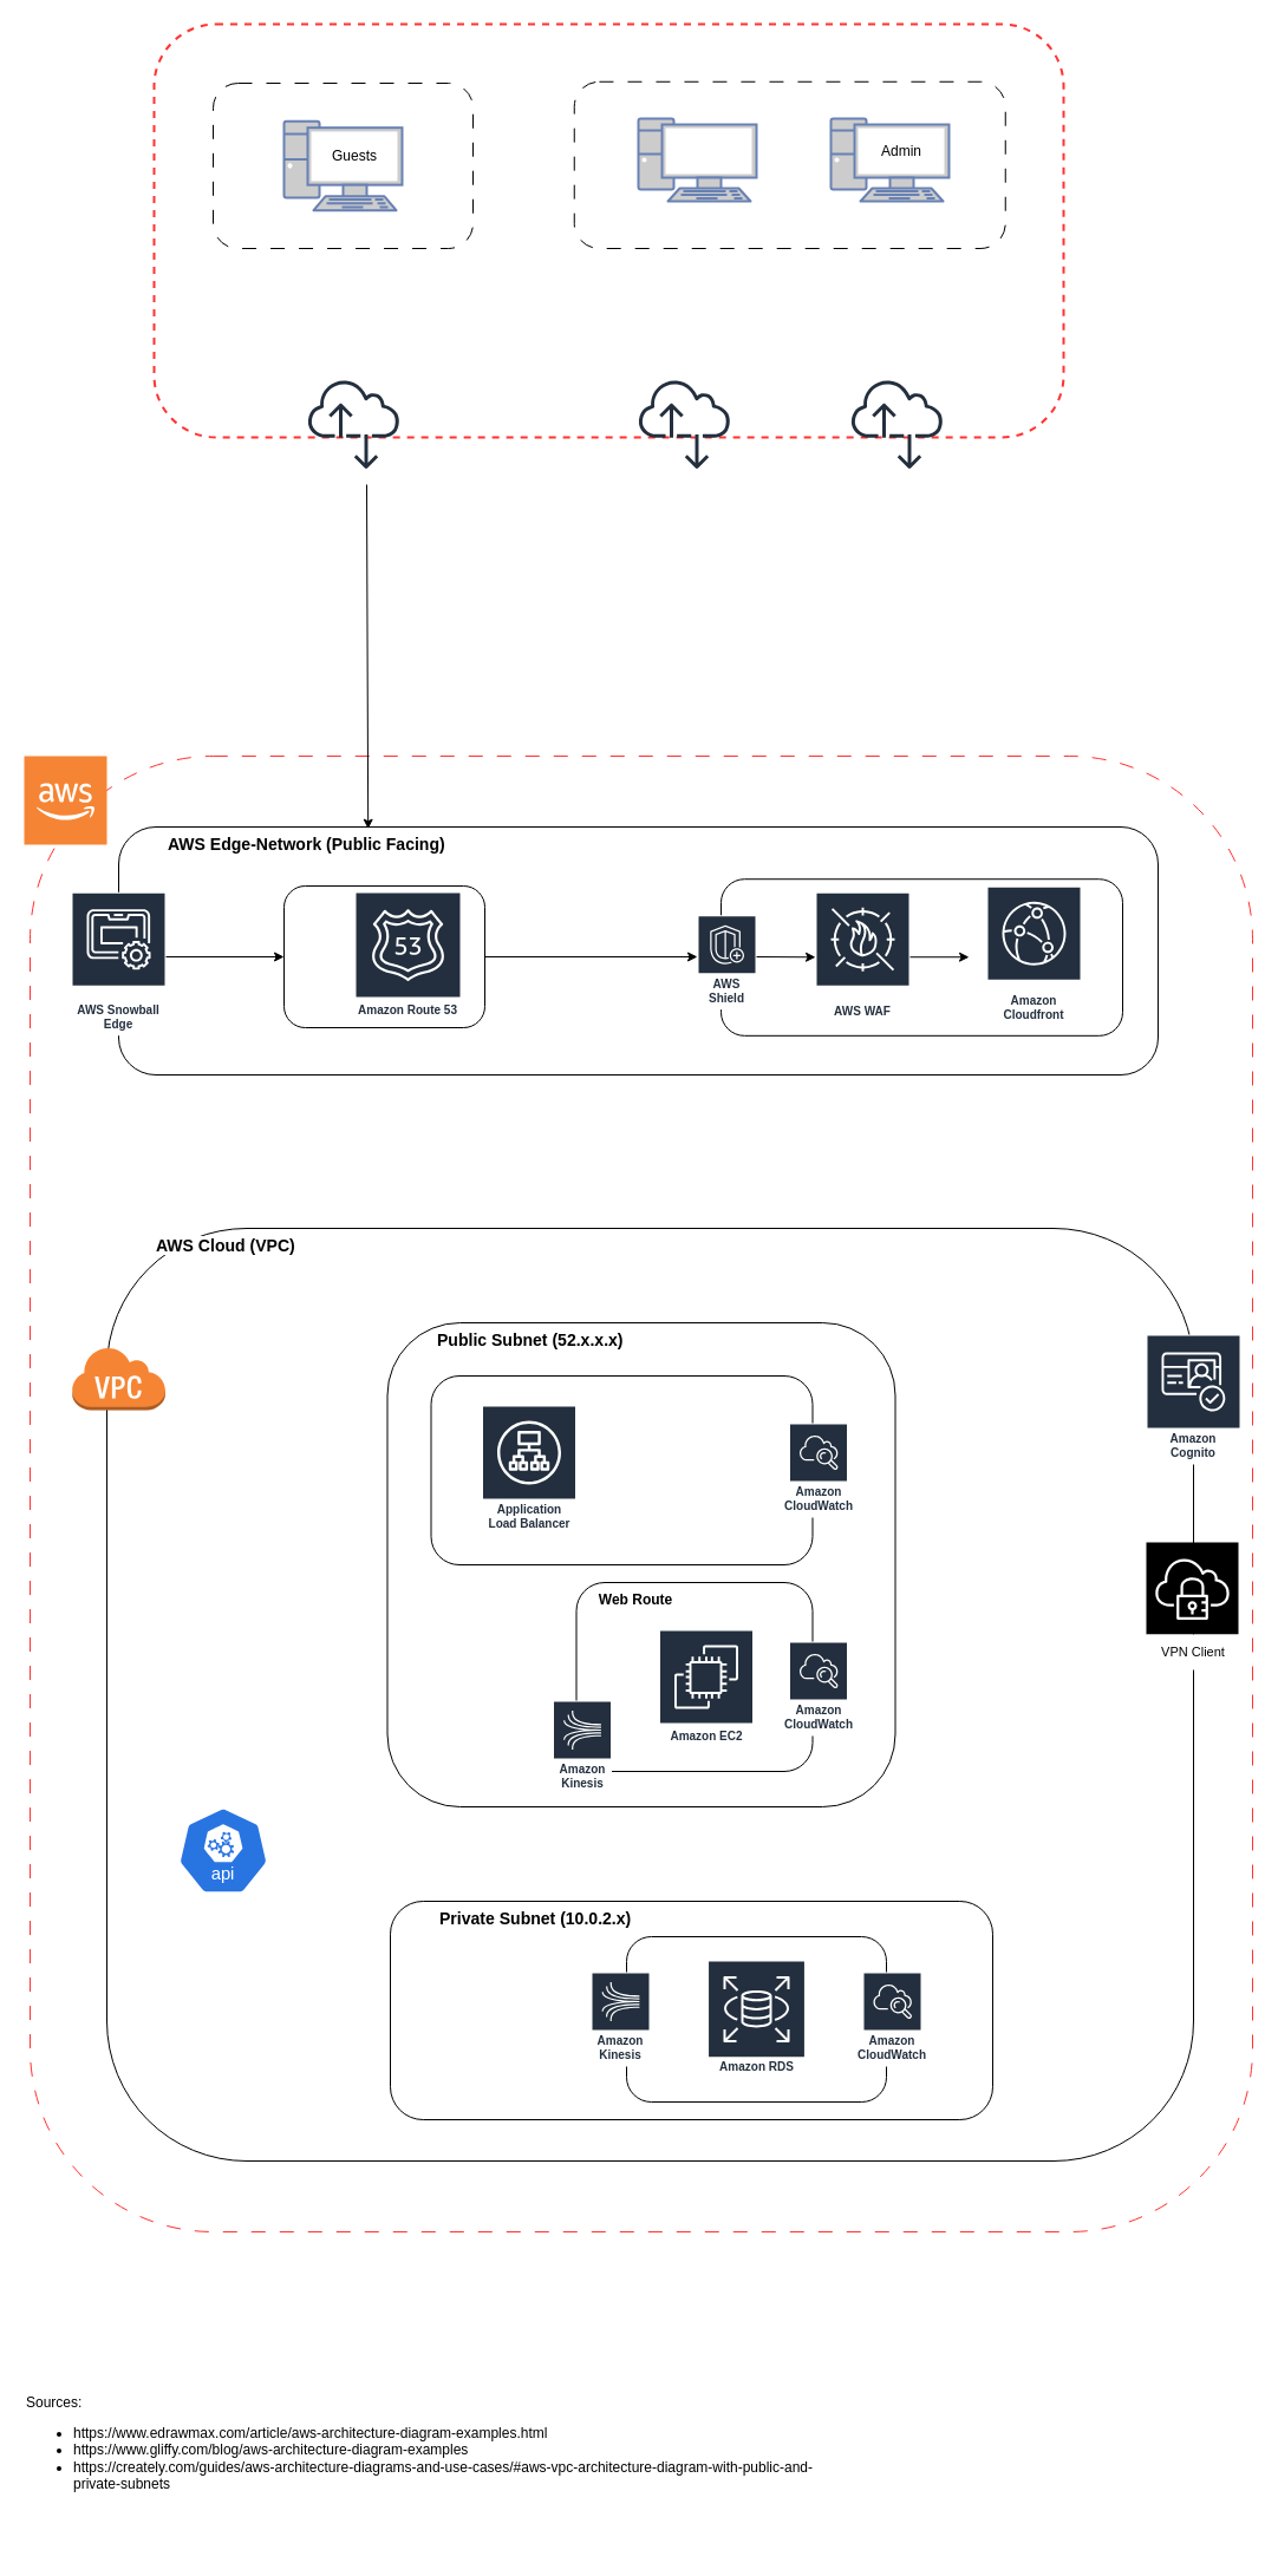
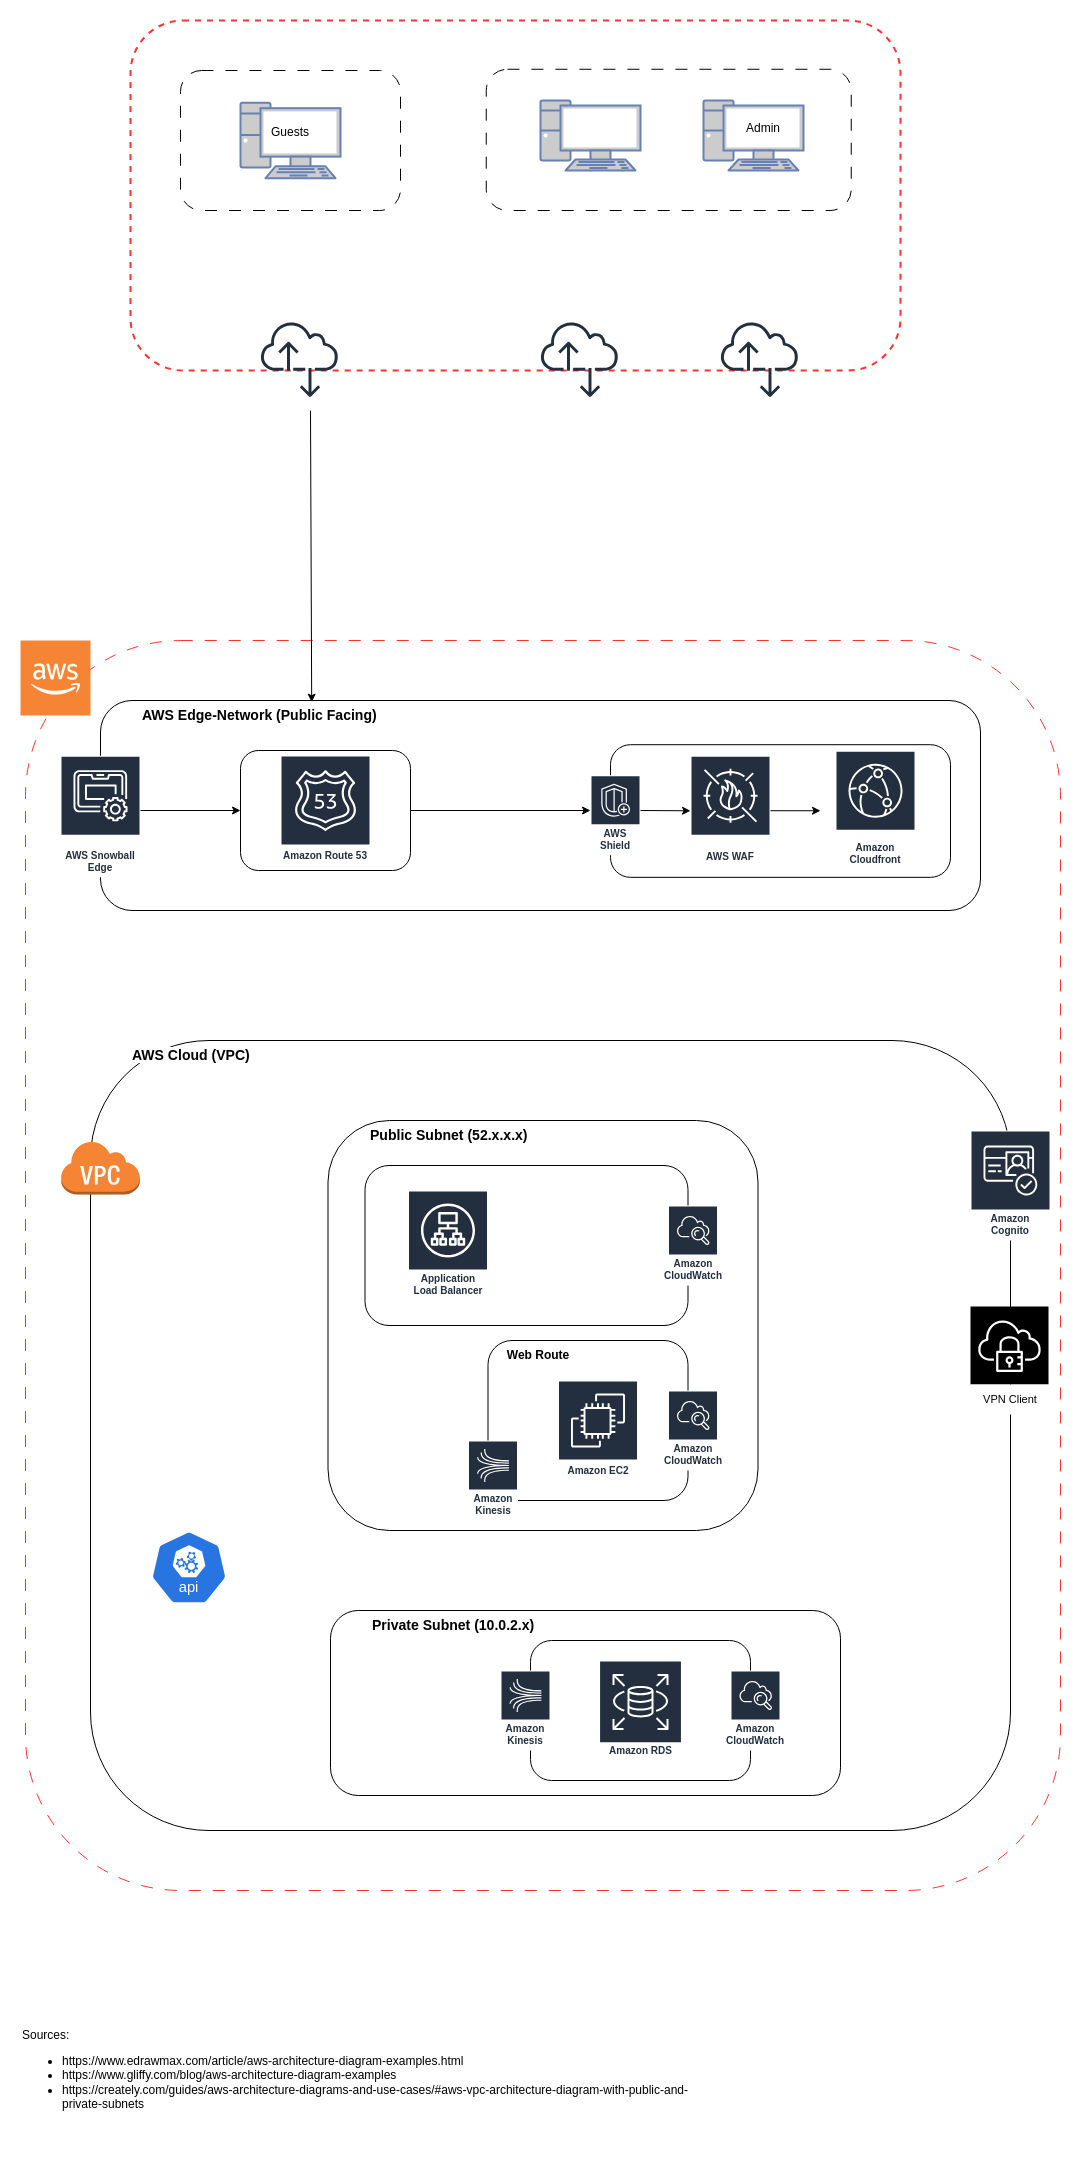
- <mxCell id="67" value="Guests" style="text;html=1;align=center;verticalAlign=middle;whiteSpace=wrap;rounded=0;" parent="65" vertex="1"><mxGeometry x="20" y="8.077" width="80" height="43.077" as="geometry" /></mxCell>
+ <mxCell id="67" value="Guests" style="text;html=1;align=center;verticalAlign=middle;whiteSpace=wrap;rounded=0;" parent="65" vertex="1"><mxGeometry x="10" y="8.077" width="80" height="43.077" as="geometry" /></mxCell>
- <mxCell id="40" value="Amazon Route 53" style="sketch=0;outlineConnect=0;fontColor=#232F3E;gradientColor=none;strokeColor=#ffffff;fillColor=#232F3E;dashed=0;verticalLabelPosition=middle;verticalAlign=bottom;align=center;html=1;whiteSpace=wrap;fontSize=10;fontStyle=1;spacing=3;shape=mxgraph.aws4.productIcon;prIcon=mxgraph.aws4.route_53;" parent="38" vertex="1"><mxGeometry x="60" y="5" width="90" height="110" as="geometry" /></mxCell>
+ <mxCell id="40" value="Amazon Route 53" style="sketch=0;outlineConnect=0;fontColor=#232F3E;gradientColor=none;strokeColor=#ffffff;fillColor=#232F3E;dashed=0;verticalLabelPosition=middle;verticalAlign=bottom;align=center;html=1;whiteSpace=wrap;fontSize=10;fontStyle=1;spacing=3;shape=mxgraph.aws4.productIcon;prIcon=mxgraph.aws4.route_53;" parent="38" vertex="1"><mxGeometry x="40" y="5" width="90" height="110" as="geometry" /></mxCell>
